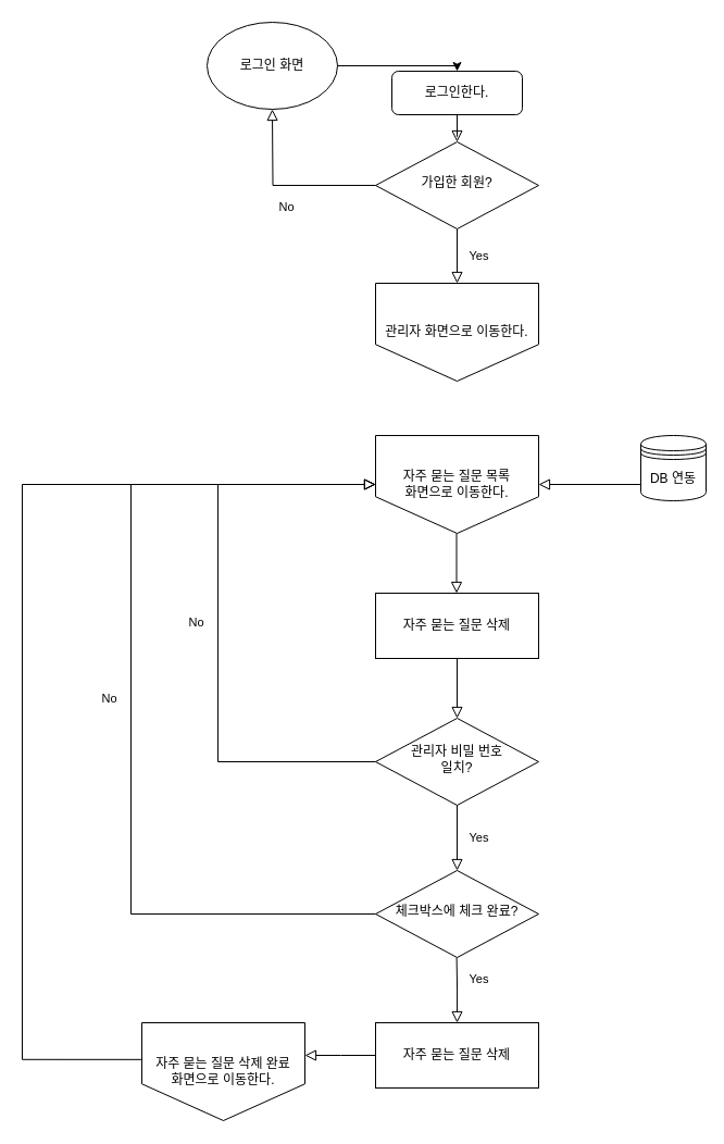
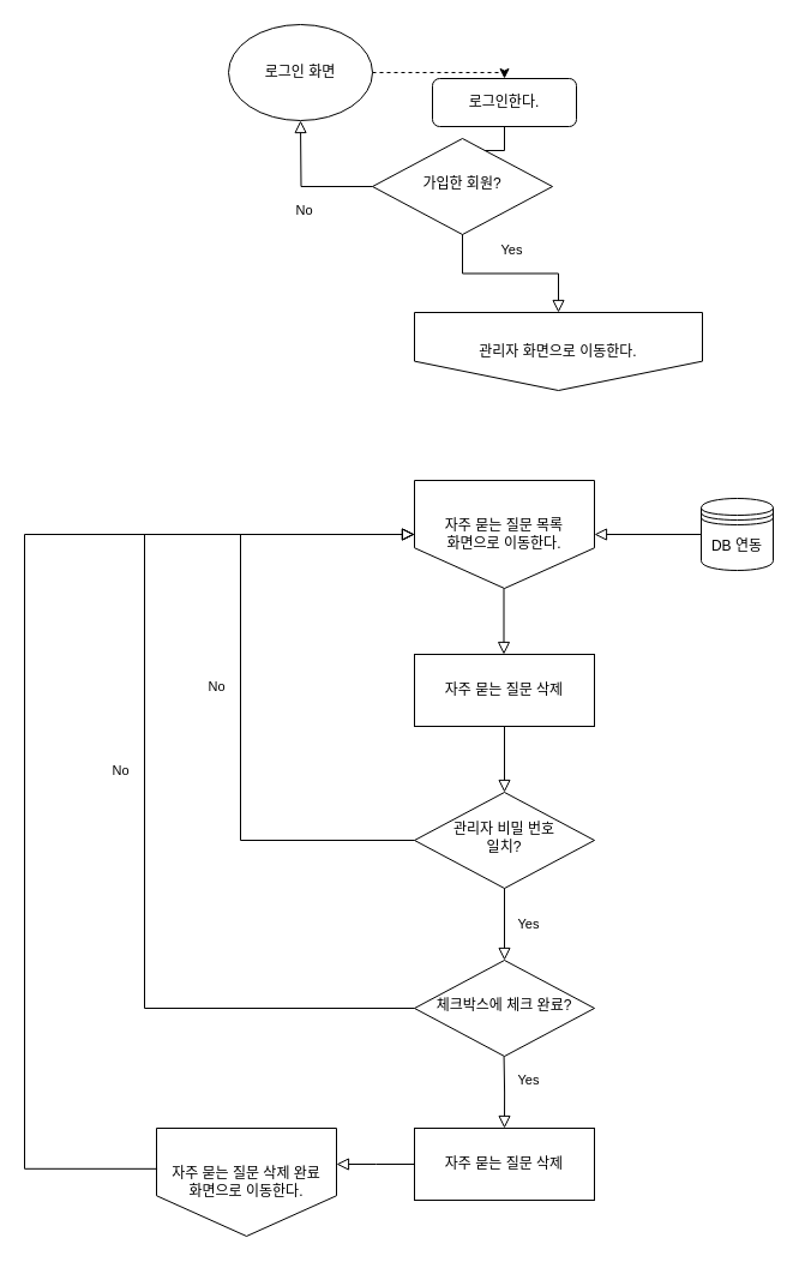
- <mxCell id="7" value="" style="edgeStyle=segmentEdgeStyle;endArrow=classic;html=1;rounded=0;exitX=1;exitY=0.5;exitDx=0;exitDy=0;" edge="1" parent="1" source="6" target="3"><mxGeometry width="50" height="50" relative="1" as="geometry"><mxPoint x="280" y="120" as="sourcePoint" /><mxPoint x="330" y="70" as="targetPoint" /></mxGeometry></mxCell>
+ <mxCell id="7" value="" style="edgeStyle=segmentEdgeStyle;endArrow=classic;html=1;rounded=0;exitX=1;exitY=0.5;exitDx=0;exitDy=0;dashed=1;" edge="1" parent="1" source="6" target="3"><mxGeometry width="50" height="50" relative="1" as="geometry"><mxPoint x="280" y="120" as="sourcePoint" /><mxPoint x="330" y="70" as="targetPoint" /></mxGeometry></mxCell>
- <mxCell id="5" value="가입한 회원?" style="rhombus;whiteSpace=wrap;html=1;shadow=0;fontFamily=Helvetica;fontSize=12;align=center;strokeWidth=1;spacing=6;spacingTop=-4;" parent="1" vertex="1"><mxGeometry x="345" y="130" width="150" height="80" as="geometry" /></mxCell>
+ <mxCell id="5" value="가입한 회원?" style="rhombus;whiteSpace=wrap;html=1;shadow=0;fontFamily=Helvetica;fontSize=12;align=center;strokeWidth=1;spacing=6;spacingTop=-4;" parent="1" vertex="1"><mxGeometry x="310" y="115" width="150" height="80" as="geometry" /></mxCell>
- <mxCell id="8" value="관리자 화면으로 이동한다." style="shape=offPageConnector;whiteSpace=wrap;html=1;" vertex="1" parent="1"><mxGeometry x="345" y="260" width="150" height="90" as="geometry" /></mxCell>
+ <mxCell id="8" value="관리자 화면으로 이동한다." style="shape=offPageConnector;whiteSpace=wrap;html=1;" vertex="1" parent="1"><mxGeometry x="345" y="260" width="240" height="65" as="geometry" /></mxCell>
- <mxCell id="12" value="DB 연동" style="shape=datastore;whiteSpace=wrap;html=1;" vertex="1" parent="1"><mxGeometry x="589" y="400" width="60" height="60" as="geometry" /></mxCell>
+ <mxCell id="12" value="DB 연동" style="shape=datastore;whiteSpace=wrap;html=1;" vertex="1" parent="1"><mxGeometry x="584" y="415" width="60" height="60" as="geometry" /></mxCell>
